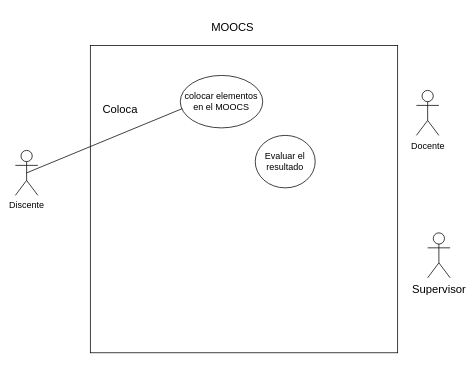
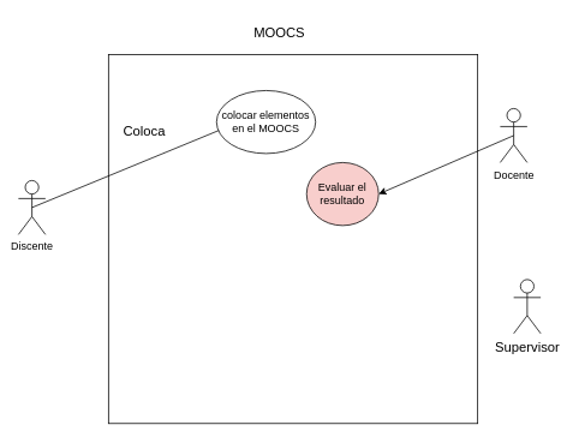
+ <mxCell id="10" value="" style="endArrow=classic;html=1;rounded=0;fontSize=15;fontColor=none;strokeColor=default;exitX=0.5;exitY=0.5;exitDx=0;exitDy=0;exitPerimeter=0;entryX=1;entryY=0.5;entryDx=0;entryDy=0;" edge="1" parent="1" source="4" target="6"><mxGeometry width="50" height="50" relative="1" as="geometry"><mxPoint x="380" y="310" as="sourcePoint" /><mxPoint x="430" y="260" as="targetPoint" /></mxGeometry></mxCell>
- <mxCell id="6" value="Evaluar el resultado" style="ellipse;whiteSpace=wrap;html=1;" vertex="1" parent="1"><mxGeometry x="340" y="180" width="80" height="70" as="geometry" /></mxCell>
+ <mxCell id="6" value="Evaluar el resultado" style="ellipse;whiteSpace=wrap;html=1;fillColor=#f8cecc;" vertex="1" parent="1"><mxGeometry x="340" y="180" width="80" height="70" as="geometry" /></mxCell>
